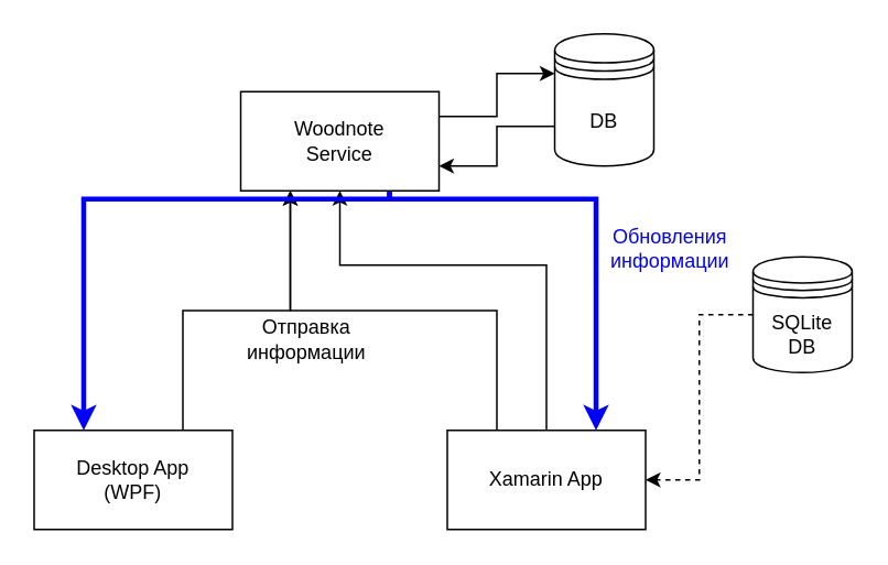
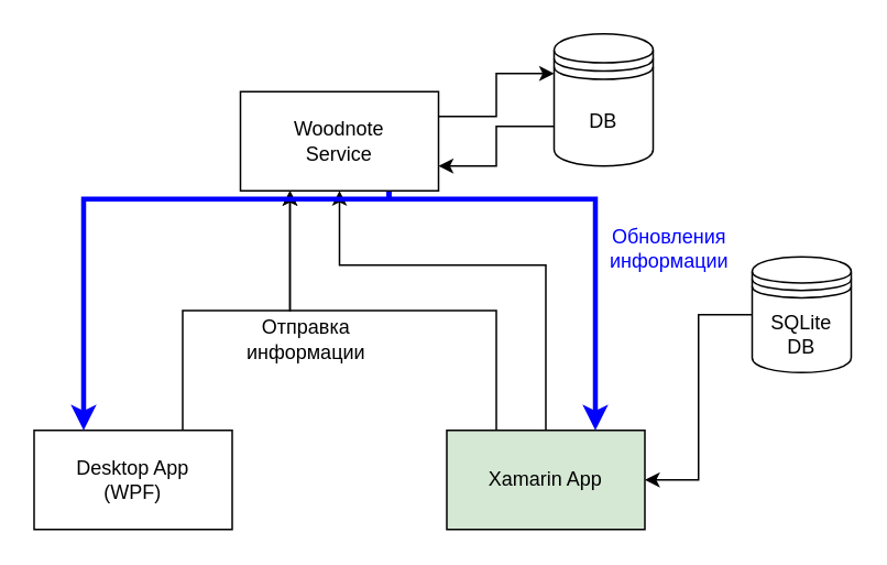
- <mxCell id="13" style="edgeStyle=orthogonalEdgeStyle;rounded=0;orthogonalLoop=1;jettySize=auto;html=1;exitX=0;exitY=0.5;exitDx=0;exitDy=0;entryX=1;entryY=0.5;entryDx=0;entryDy=0;dashed=1;" parent="1" source="14" target="4" edge="1"><mxGeometry relative="1" as="geometry" /></mxCell>
+ <mxCell id="13" style="edgeStyle=orthogonalEdgeStyle;rounded=0;orthogonalLoop=1;jettySize=auto;html=1;exitX=0;exitY=0.5;exitDx=0;exitDy=0;entryX=1;entryY=0.5;entryDx=0;entryDy=0;" parent="1" source="14" target="4" edge="1"><mxGeometry relative="1" as="geometry" /></mxCell>
- <mxCell id="4" value="Xamarin App" style="rounded=0;whiteSpace=wrap;html=1;" parent="1" vertex="1"><mxGeometry x="270" y="260" width="120" height="60" as="geometry" /></mxCell>
+ <mxCell id="4" value="Xamarin App" style="rounded=0;whiteSpace=wrap;html=1;fillColor=#d5e8d4;" parent="1" vertex="1"><mxGeometry x="270" y="260" width="120" height="60" as="geometry" /></mxCell>
